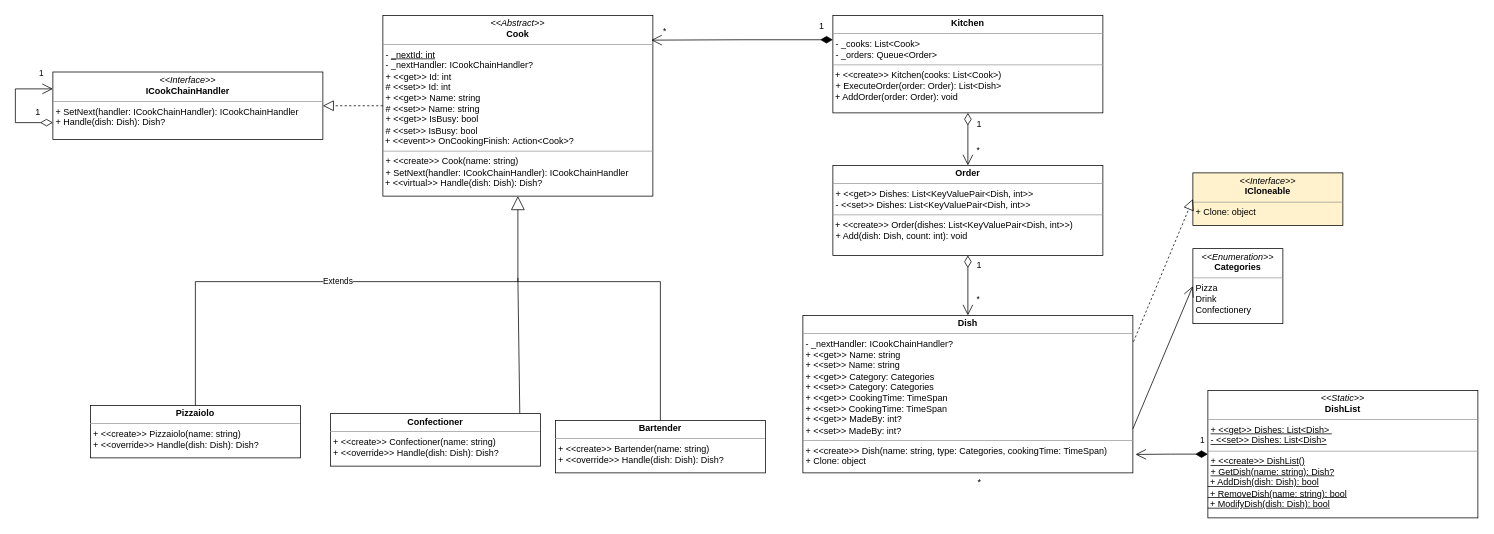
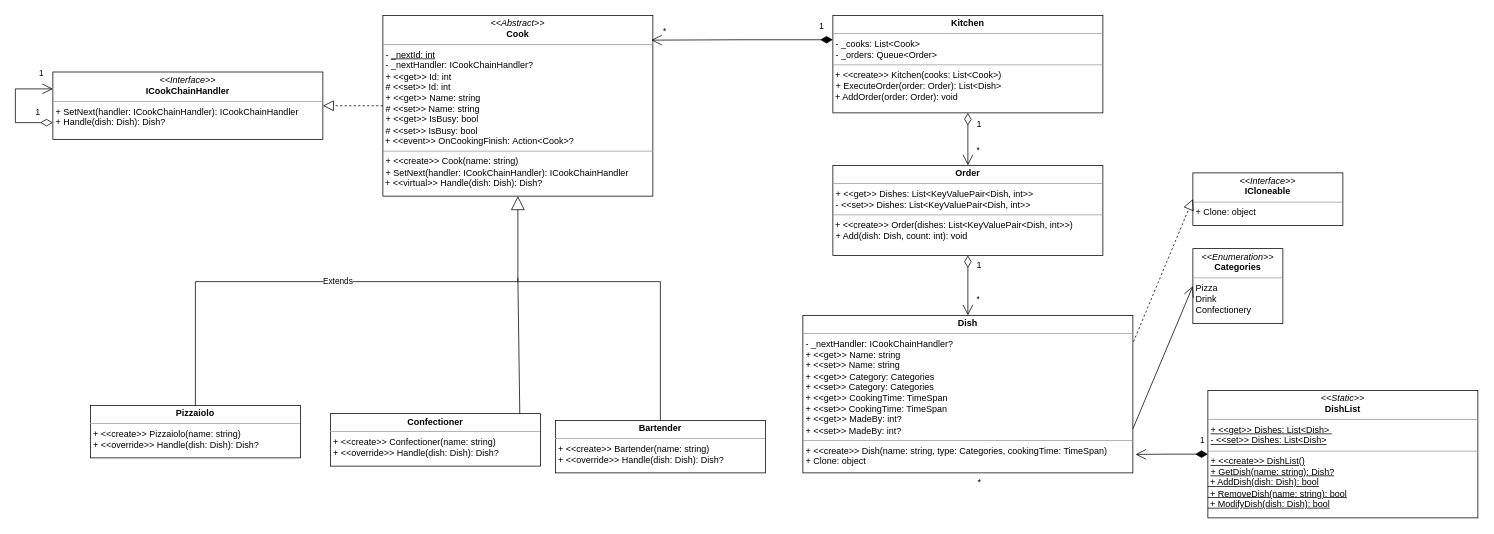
- <mxCell id="26" value="&lt;p style=&quot;margin:0px;margin-top:4px;text-align:center;&quot;&gt;&lt;i&gt;&amp;lt;&amp;lt;Interface&amp;gt;&amp;gt;&lt;/i&gt;&lt;br&gt;&lt;b&gt;ICloneable&lt;/b&gt;&lt;/p&gt;&lt;hr size=&quot;1&quot;&gt;&lt;p style=&quot;margin:0px;margin-left:4px;&quot;&gt;+ Clone: object&lt;/p&gt;" style="verticalAlign=top;align=left;overflow=fill;fontSize=12;fontFamily=Helvetica;html=1;whiteSpace=wrap;fillColor=#fff2cc;" parent="1" vertex="1"><mxGeometry x="1590" y="230" width="200" height="70" as="geometry" /></mxCell>
+ <mxCell id="26" value="&lt;p style=&quot;margin:0px;margin-top:4px;text-align:center;&quot;&gt;&lt;i&gt;&amp;lt;&amp;lt;Interface&amp;gt;&amp;gt;&lt;/i&gt;&lt;br&gt;&lt;b&gt;ICloneable&lt;/b&gt;&lt;/p&gt;&lt;hr size=&quot;1&quot;&gt;&lt;p style=&quot;margin:0px;margin-left:4px;&quot;&gt;+ Clone: object&lt;/p&gt;" style="verticalAlign=top;align=left;overflow=fill;fontSize=12;fontFamily=Helvetica;html=1;whiteSpace=wrap;" parent="1" vertex="1"><mxGeometry x="1590" y="230" width="200" height="70" as="geometry" /></mxCell>
